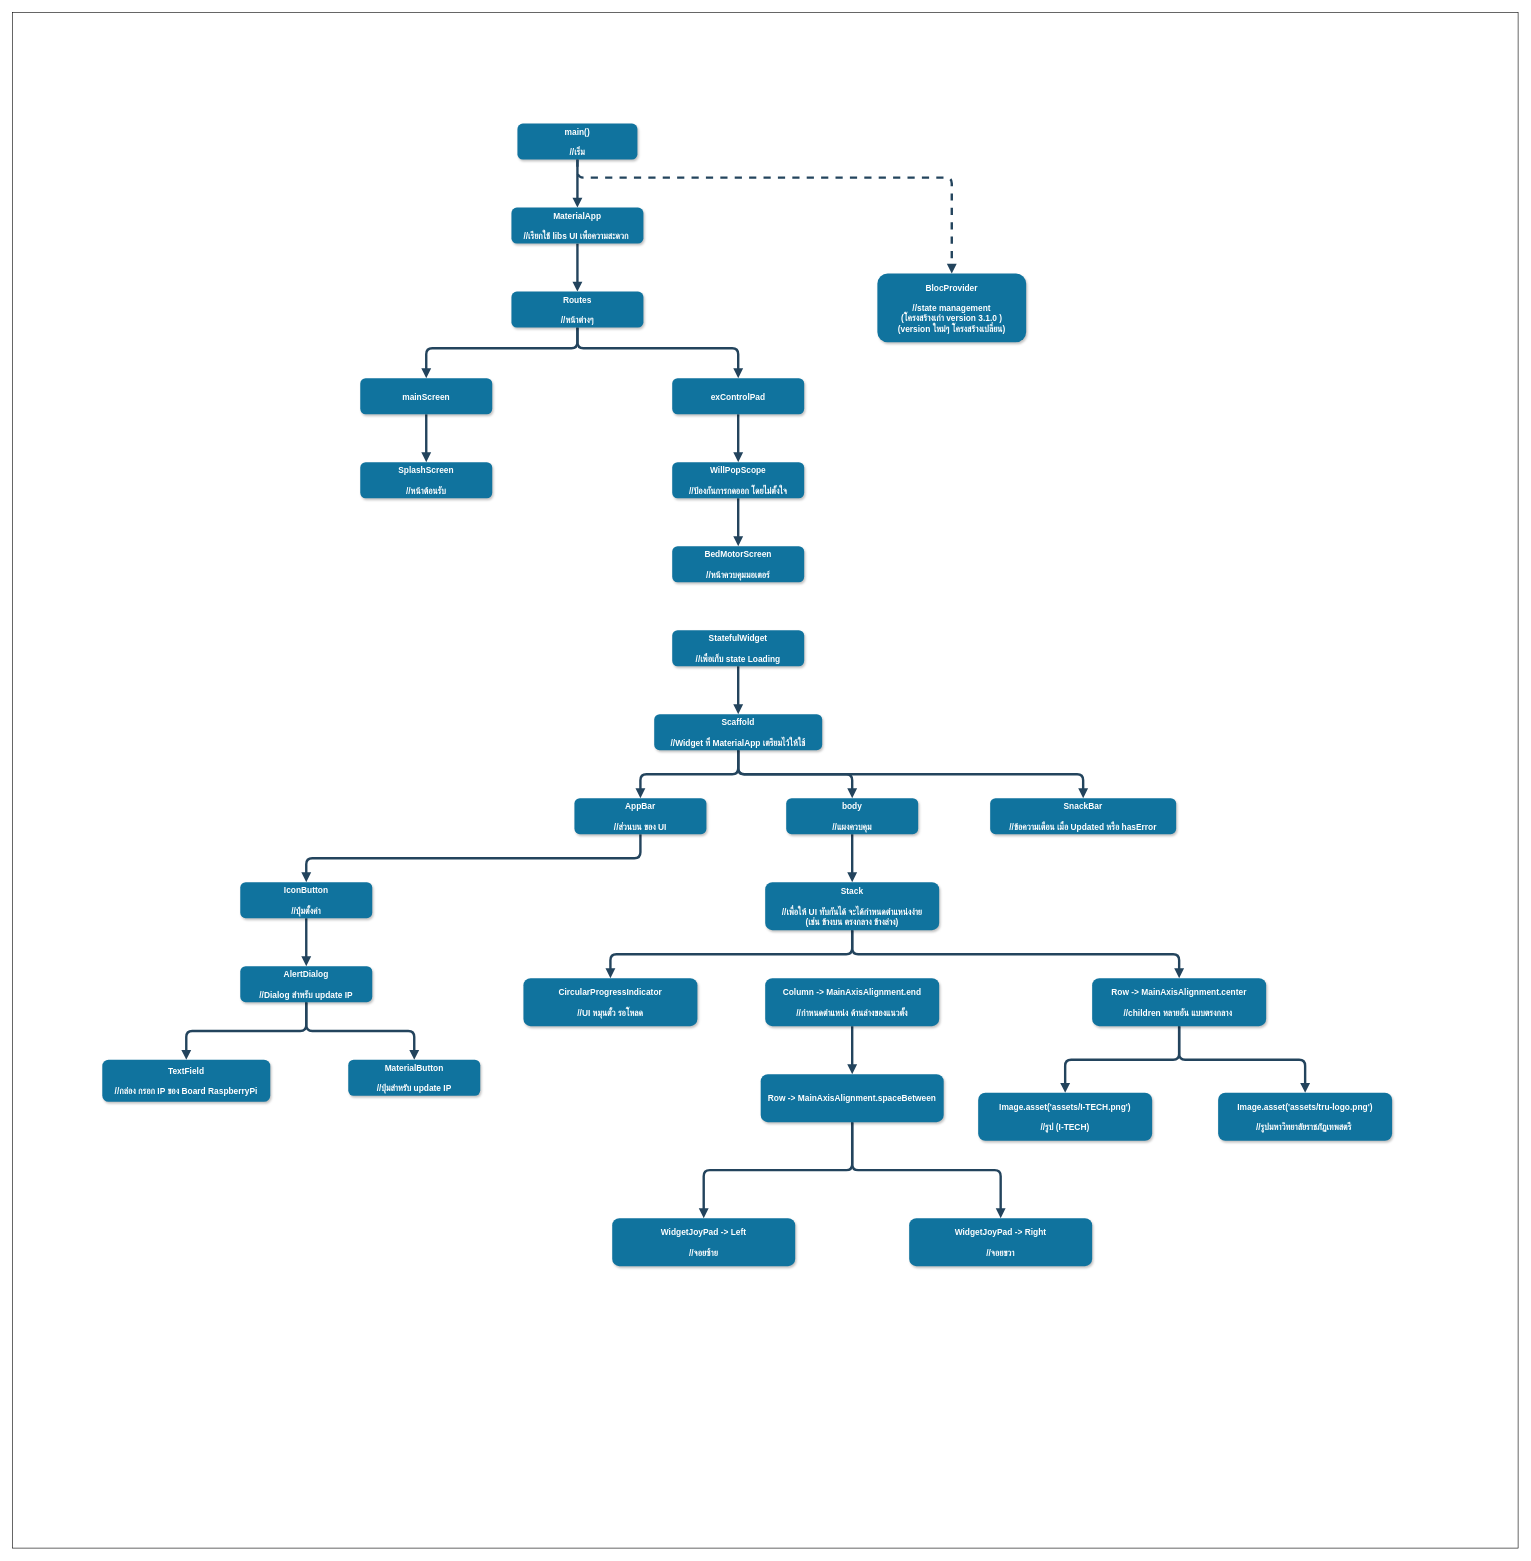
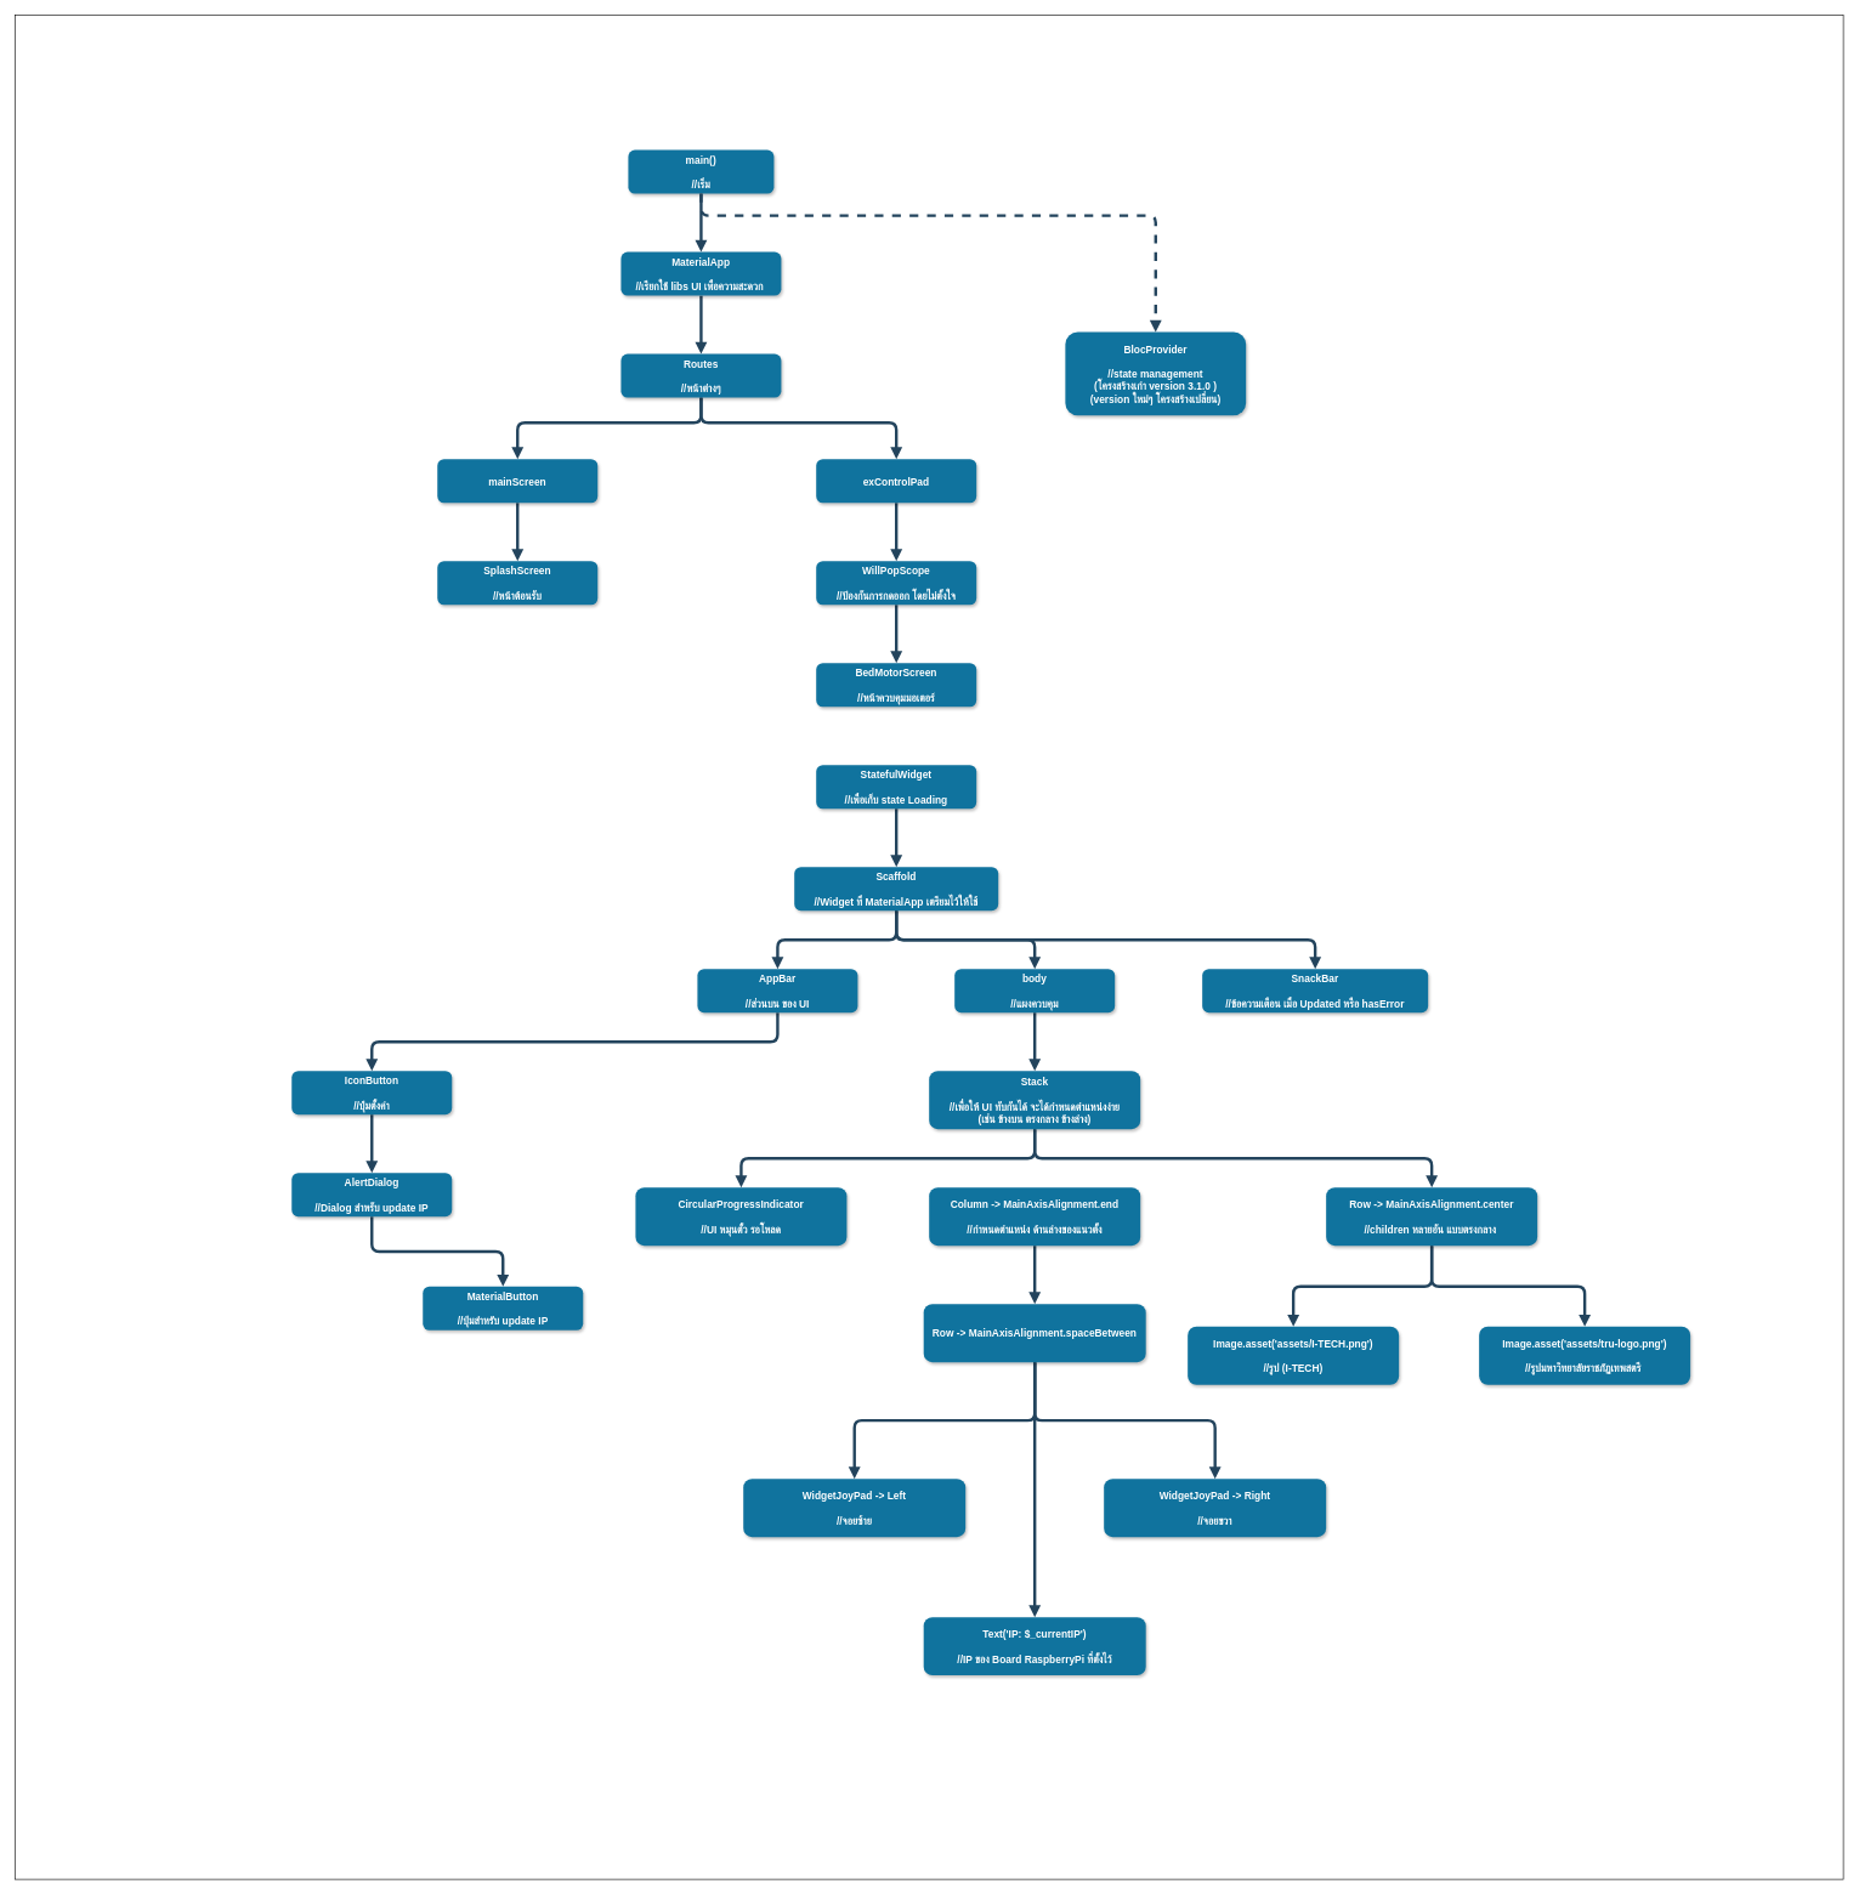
- <mxCell id="50" value="" style="edgeStyle=elbowEdgeStyle;elbow=vertical;strokeWidth=4;endArrow=block;endFill=1;fontStyle=1;strokeColor=#23445D;" parent="1" source="52" target="53" edge="1"><mxGeometry relative="1" as="geometry" /></mxCell>
- <mxCell id="53" value="TextField&#10;&#10;//กล่อง กรอก IP ของ Board RaspberryPi" style="rounded=1;fillColor=#10739E;strokeColor=none;shadow=1;gradientColor=none;fontStyle=1;fontColor=#FFFFFF;fontSize=14;" parent="1" vertex="1"><mxGeometry x="170" y="1766" width="280" height="70" as="geometry" /></mxCell>
+ <mxCell id="43" value="" style="edgeStyle=elbowEdgeStyle;elbow=vertical;strokeWidth=4;endArrow=block;endFill=1;fontStyle=1;strokeColor=#23445D;" parent="1" source="44" target="47" edge="1"><mxGeometry relative="1" as="geometry" /></mxCell>
+ <mxCell id="47" value="Text('IP: $_currentIP')&#10;&#10;//IP ของ Board RaspberryPi ที่ตั้งไว้" style="rounded=1;fillColor=#10739E;strokeColor=none;shadow=1;gradientColor=none;fontStyle=1;fontColor=#FFFFFF;fontSize=14;" parent="1" vertex="1"><mxGeometry x="1267.5" y="2220" width="305" height="80" as="geometry" /></mxCell>
